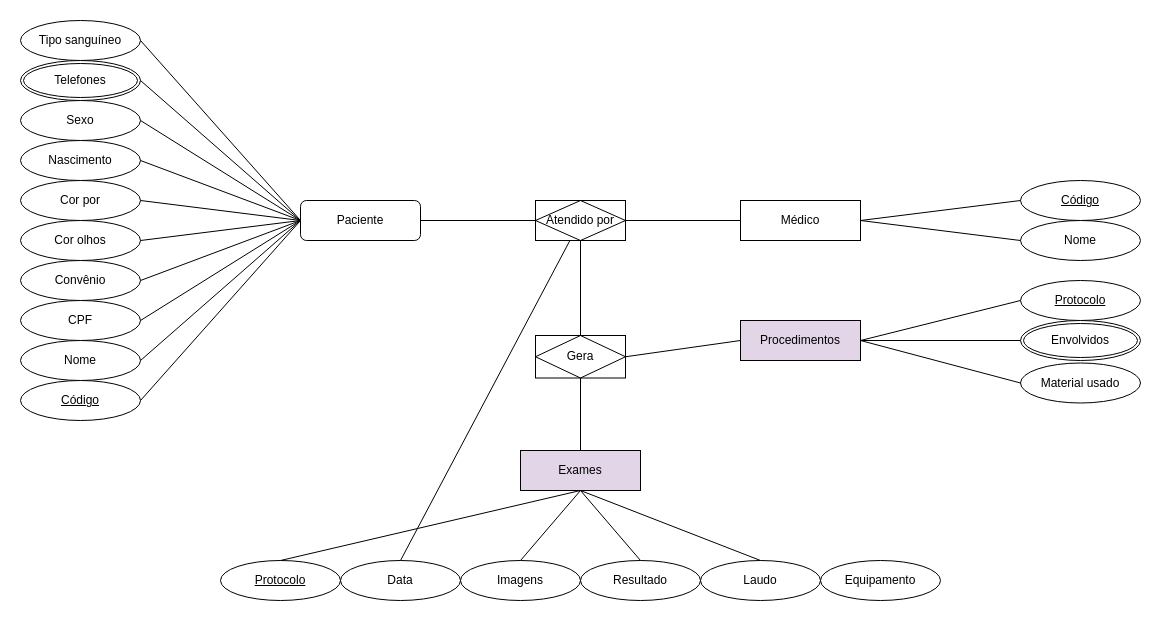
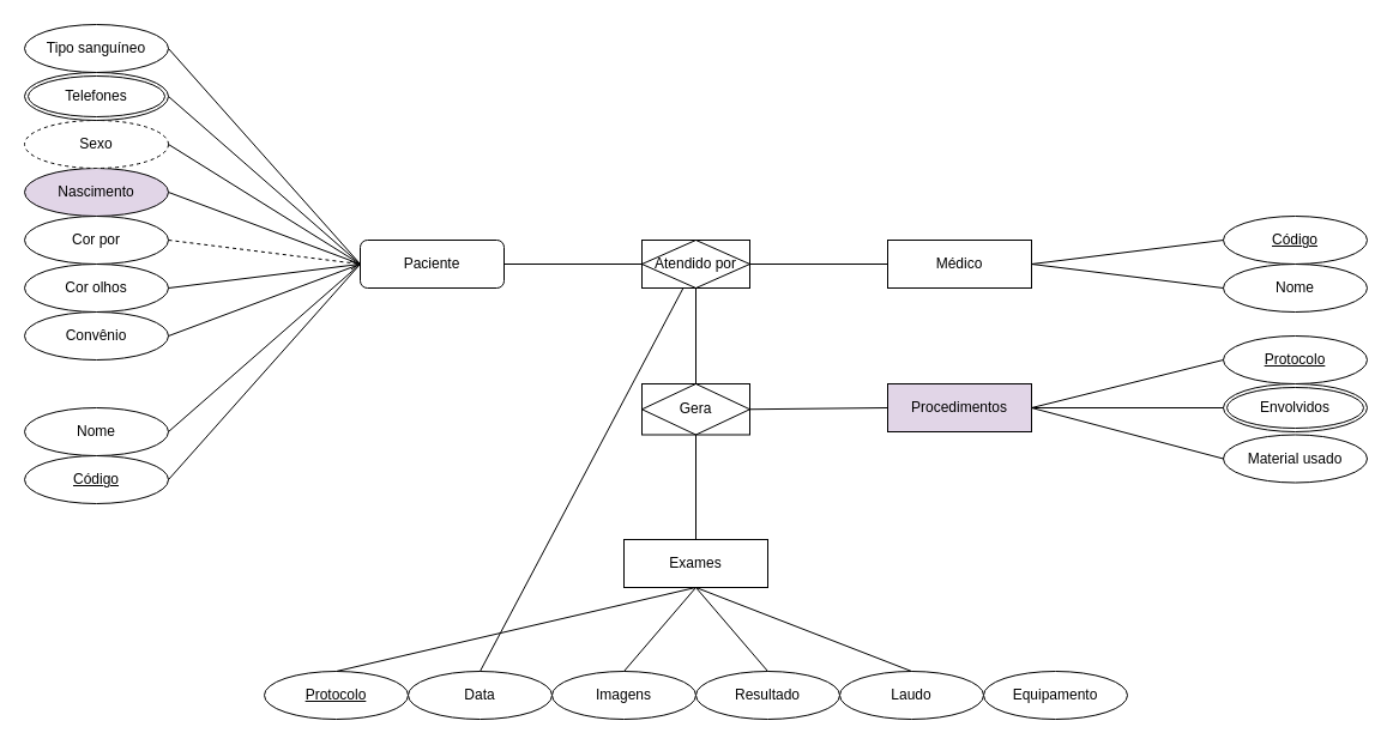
- <mxCell id="10" value="Sexo" style="ellipse;whiteSpace=wrap;html=1;align=center;" vertex="1" parent="1"><mxGeometry x="20" y="100" width="120" height="40" as="geometry" /></mxCell>
+ <mxCell id="10" value="Sexo" style="ellipse;whiteSpace=wrap;html=1;align=center;dashed=1;" vertex="1" parent="1"><mxGeometry x="20" y="100" width="120" height="40" as="geometry" /></mxCell>
- <mxCell id="9" value="Nascimento" style="ellipse;whiteSpace=wrap;html=1;align=center;" vertex="1" parent="1"><mxGeometry x="20" y="140" width="120" height="40" as="geometry" /></mxCell>
+ <mxCell id="9" value="Nascimento" style="ellipse;whiteSpace=wrap;html=1;align=center;fillColor=#e1d5e7;" vertex="1" parent="1"><mxGeometry x="20" y="140" width="120" height="40" as="geometry" /></mxCell>
- <mxCell id="17" value="" style="endArrow=none;html=1;rounded=0;entryX=0;entryY=0.5;entryDx=0;entryDy=0;exitX=1;exitY=0.5;exitDx=0;exitDy=0;" edge="1" parent="1" source="8" target="2"><mxGeometry width="50" height="50" relative="1" as="geometry"><mxPoint x="140" y="220" as="sourcePoint" /><mxPoint x="300" y="280" as="targetPoint" /></mxGeometry></mxCell>
+ <mxCell id="17" value="" style="endArrow=none;html=1;rounded=0;entryX=0;entryY=0.5;entryDx=0;entryDy=0;exitX=1;exitY=0.5;exitDx=0;exitDy=0;dashed=1;" edge="1" parent="1" source="8" target="2"><mxGeometry width="50" height="50" relative="1" as="geometry"><mxPoint x="140" y="220" as="sourcePoint" /><mxPoint x="300" y="280" as="targetPoint" /></mxGeometry></mxCell>
- <mxCell id="18" value="" style="endArrow=none;html=1;rounded=0;exitX=1;exitY=0.5;exitDx=0;exitDy=0;entryX=0;entryY=0.5;entryDx=0;entryDy=0;" edge="1" parent="1" source="7" target="2"><mxGeometry width="50" height="50" relative="1" as="geometry"><mxPoint x="150" y="210" as="sourcePoint" /><mxPoint x="300" y="260" as="targetPoint" /></mxGeometry></mxCell>
+ <mxCell id="18" value="" style="endArrow=open;html=1;rounded=0;exitX=1;exitY=0.5;exitDx=0;exitDy=0;entryX=0;entryY=0.5;entryDx=0;entryDy=0;" edge="1" parent="1" source="7" target="2"><mxGeometry width="50" height="50" relative="1" as="geometry"><mxPoint x="150" y="210" as="sourcePoint" /><mxPoint x="300" y="260" as="targetPoint" /></mxGeometry></mxCell>
- <mxCell id="20" value="" style="endArrow=none;html=1;rounded=0;exitX=1;exitY=0.5;exitDx=0;exitDy=0;entryX=0;entryY=0.5;entryDx=0;entryDy=0;" edge="1" parent="1" source="5" target="2"><mxGeometry width="50" height="50" relative="1" as="geometry"><mxPoint x="154" y="320" as="sourcePoint" /><mxPoint x="314" y="300" as="targetPoint" /></mxGeometry></mxCell>
- <mxCell id="5" value="CPF" style="ellipse;whiteSpace=wrap;html=1;align=center;" vertex="1" parent="1"><mxGeometry x="20" y="300" width="120" height="40" as="geometry" /></mxCell>
- <mxCell id="36" value="Gera" style="shape=associativeEntity;whiteSpace=wrap;html=1;align=center;fontFamily=Helvetica;fontSize=12;fontColor=default;strokeColor=default;fillColor=default;" vertex="1" parent="1"><mxGeometry x="535" y="335" width="90" height="42.5" as="geometry" /></mxCell>
+ <mxCell id="36" value="Gera" style="shape=associativeEntity;whiteSpace=wrap;html=1;align=center;fontFamily=Helvetica;fontSize=12;fontColor=default;strokeColor=default;fillColor=default;" vertex="1" parent="1"><mxGeometry x="535" y="320" width="90" height="42.5" as="geometry" /></mxCell>
- <mxCell id="23" value="Exames" style="whiteSpace=wrap;html=1;align=center;fillColor=#e1d5e7;" vertex="1" parent="1"><mxGeometry x="520" y="450" width="120" height="40" as="geometry" /></mxCell>
+ <mxCell id="23" value="Exames" style="whiteSpace=wrap;html=1;align=center;" vertex="1" parent="1"><mxGeometry x="520" y="450" width="120" height="40" as="geometry" /></mxCell>
